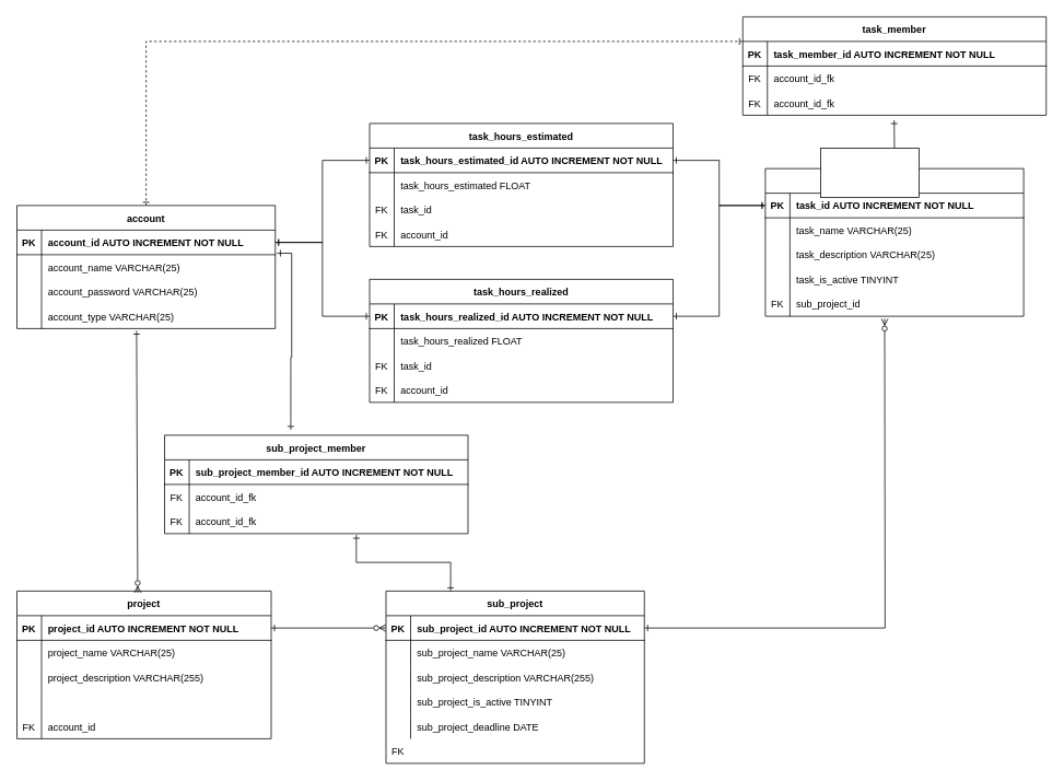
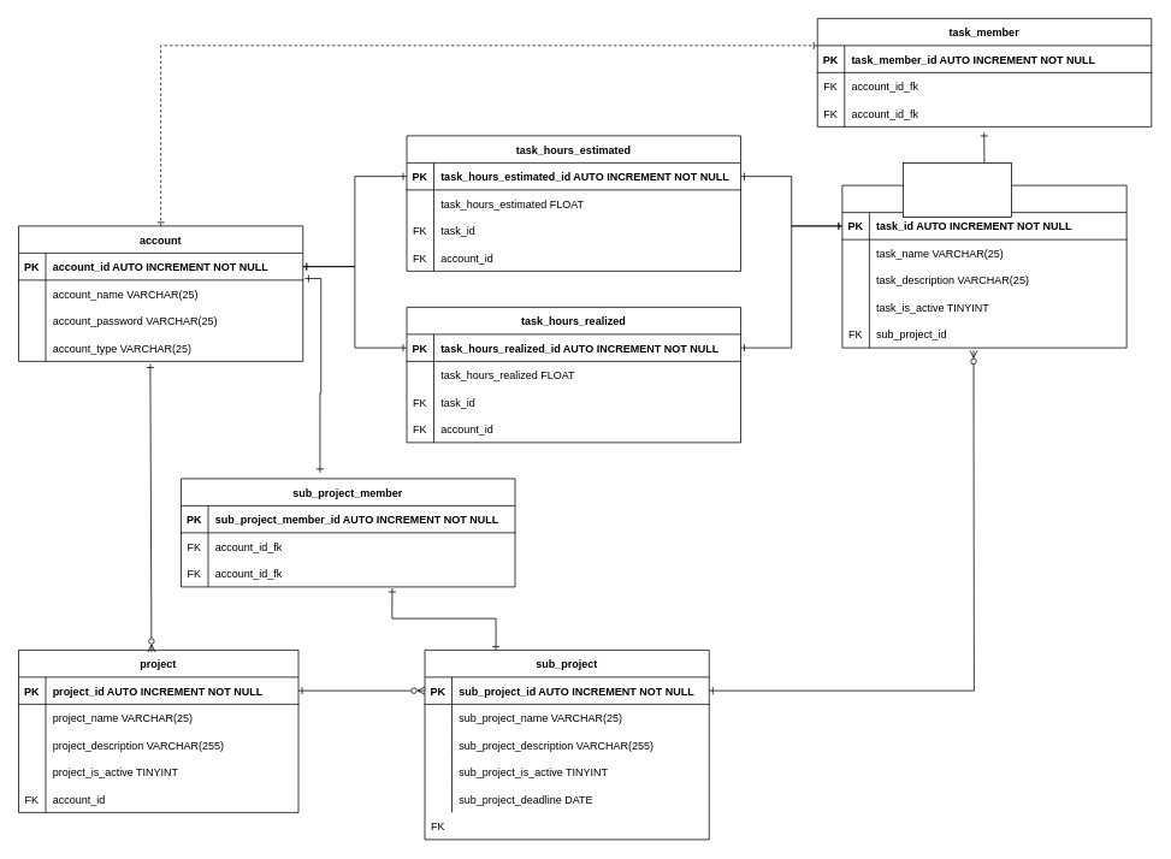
+ <mxCell id="28" value="project_is_active TINYINT" style="shape=partialRectangle;overflow=hidden;connectable=0;fillColor=none;top=0;left=0;bottom=0;right=0;align=left;spacingLeft=6;" parent="26" vertex="1"><mxGeometry x="30" width="280" height="30" as="geometry"><mxRectangle width="280" height="30" as="alternateBounds" /></mxGeometry></mxCell>
